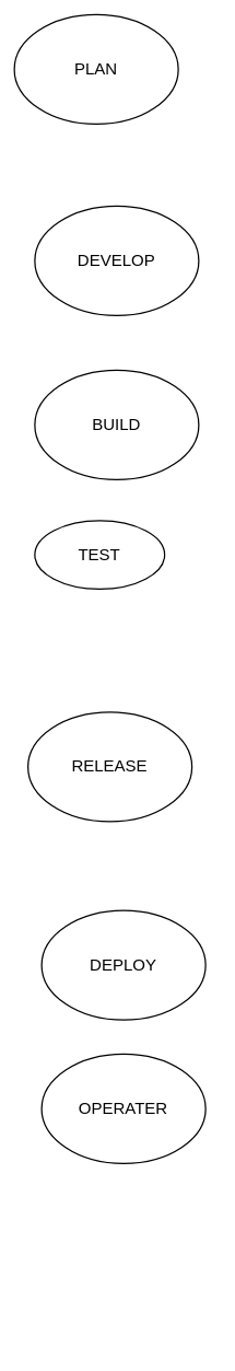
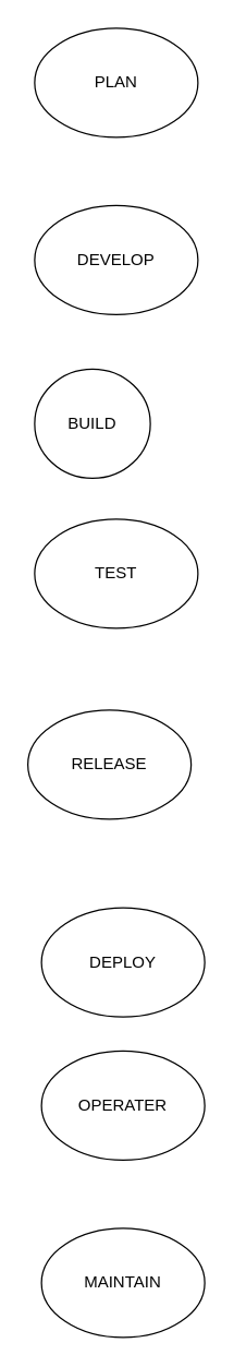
- <mxCell id="2" value="PLAN" style="ellipse;whiteSpace=wrap;html=1;" vertex="1" parent="1"><mxGeometry x="10" y="10" width="120" height="80" as="geometry" /></mxCell>
+ <mxCell id="2" value="PLAN" style="ellipse;whiteSpace=wrap;html=1;" vertex="1" parent="1"><mxGeometry x="25" y="20" width="120" height="80" as="geometry" /></mxCell>
- <mxCell id="4" value="BUILD" style="ellipse;whiteSpace=wrap;html=1;" vertex="1" parent="1"><mxGeometry x="25" y="270" width="120" height="80" as="geometry" /></mxCell>
+ <mxCell id="4" value="BUILD" style="ellipse;whiteSpace=wrap;html=1;" vertex="1" parent="1"><mxGeometry x="25" y="270" width="85" height="80" as="geometry" /></mxCell>
- <mxCell id="5" value="TEST" style="ellipse;whiteSpace=wrap;html=1;" vertex="1" parent="1"><mxGeometry x="25" y="380" width="95" height="50" as="geometry" /></mxCell>
+ <mxCell id="5" value="TEST" style="ellipse;whiteSpace=wrap;html=1;" vertex="1" parent="1"><mxGeometry x="25" y="380" width="120" height="80" as="geometry" /></mxCell>
+ <mxCell id="9" value="MAINTAIN" style="ellipse;whiteSpace=wrap;html=1;" vertex="1" parent="1"><mxGeometry x="30" y="900" width="120" height="80" as="geometry" /></mxCell>
